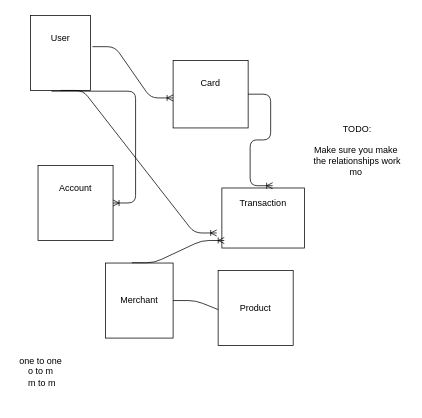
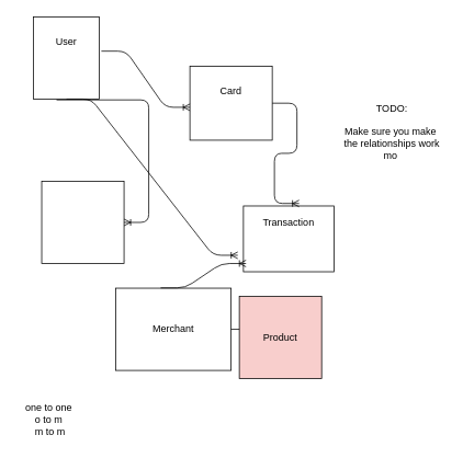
- <mxCell id="22" value="TODO:&lt;br&gt;&lt;br&gt;Make sure you make&amp;nbsp;&lt;br&gt;the relationships work&lt;br&gt;mo&amp;nbsp;" style="text;html=1;align=center;verticalAlign=middle;resizable=0;points=[];autosize=1;strokeColor=none;fillColor=none;" parent="1" vertex="1"><mxGeometry x="410" y="160" width="130" height="80" as="geometry" /></mxCell>
+ <mxCell id="22" value="TODO:&lt;br&gt;&lt;br&gt;Make sure you make&amp;nbsp;&lt;br&gt;the relationships work&lt;br&gt;mo&amp;nbsp;" style="text;html=1;align=center;verticalAlign=middle;resizable=0;points=[];autosize=1;strokeColor=none;fillColor=none;" parent="1" vertex="1"><mxGeometry x="410" y="120" width="130" height="80" as="geometry" /></mxCell>
- <mxCell id="9" value="Account" style="text;html=1;strokeColor=none;fillColor=none;align=center;verticalAlign=middle;whiteSpace=wrap;rounded=0;" parent="1" vertex="1"><mxGeometry x="80" y="240" width="40" height="20" as="geometry" /></mxCell>
- <mxCell id="17" value="Merchant" style="rounded=0;whiteSpace=wrap;html=1;" parent="1" vertex="1"><mxGeometry x="140" y="350" width="90" height="100" as="geometry" /></mxCell>
+ <mxCell id="17" value="Merchant" style="rounded=0;whiteSpace=wrap;html=1;" parent="1" vertex="1"><mxGeometry x="140" y="350" width="140" height="100" as="geometry" /></mxCell>
- <mxCell id="20" value="Product" style="rounded=0;whiteSpace=wrap;html=1;" parent="1" vertex="1"><mxGeometry x="290" y="360" width="100" height="100" as="geometry" /></mxCell>
+ <mxCell id="20" value="Product" style="rounded=0;whiteSpace=wrap;html=1;fillColor=#f8cecc;" parent="1" vertex="1"><mxGeometry x="290" y="360" width="100" height="100" as="geometry" /></mxCell>
- <mxCell id="21" value="one to one&amp;nbsp;&lt;br&gt;o to m&amp;nbsp;&lt;br&gt;m to m" style="text;html=1;align=center;verticalAlign=middle;resizable=0;points=[];autosize=1;strokeColor=none;fillColor=none;" parent="1" vertex="1"><mxGeometry x="15" y="470" width="80" height="50" as="geometry" /></mxCell>
+ <mxCell id="21" value="one to one&amp;nbsp;&lt;br&gt;o to m&amp;nbsp;&lt;br&gt;m to m" style="text;html=1;align=center;verticalAlign=middle;resizable=0;points=[];autosize=1;strokeColor=none;fillColor=none;" parent="1" vertex="1"><mxGeometry x="20" y="485" width="80" height="50" as="geometry" /></mxCell>
